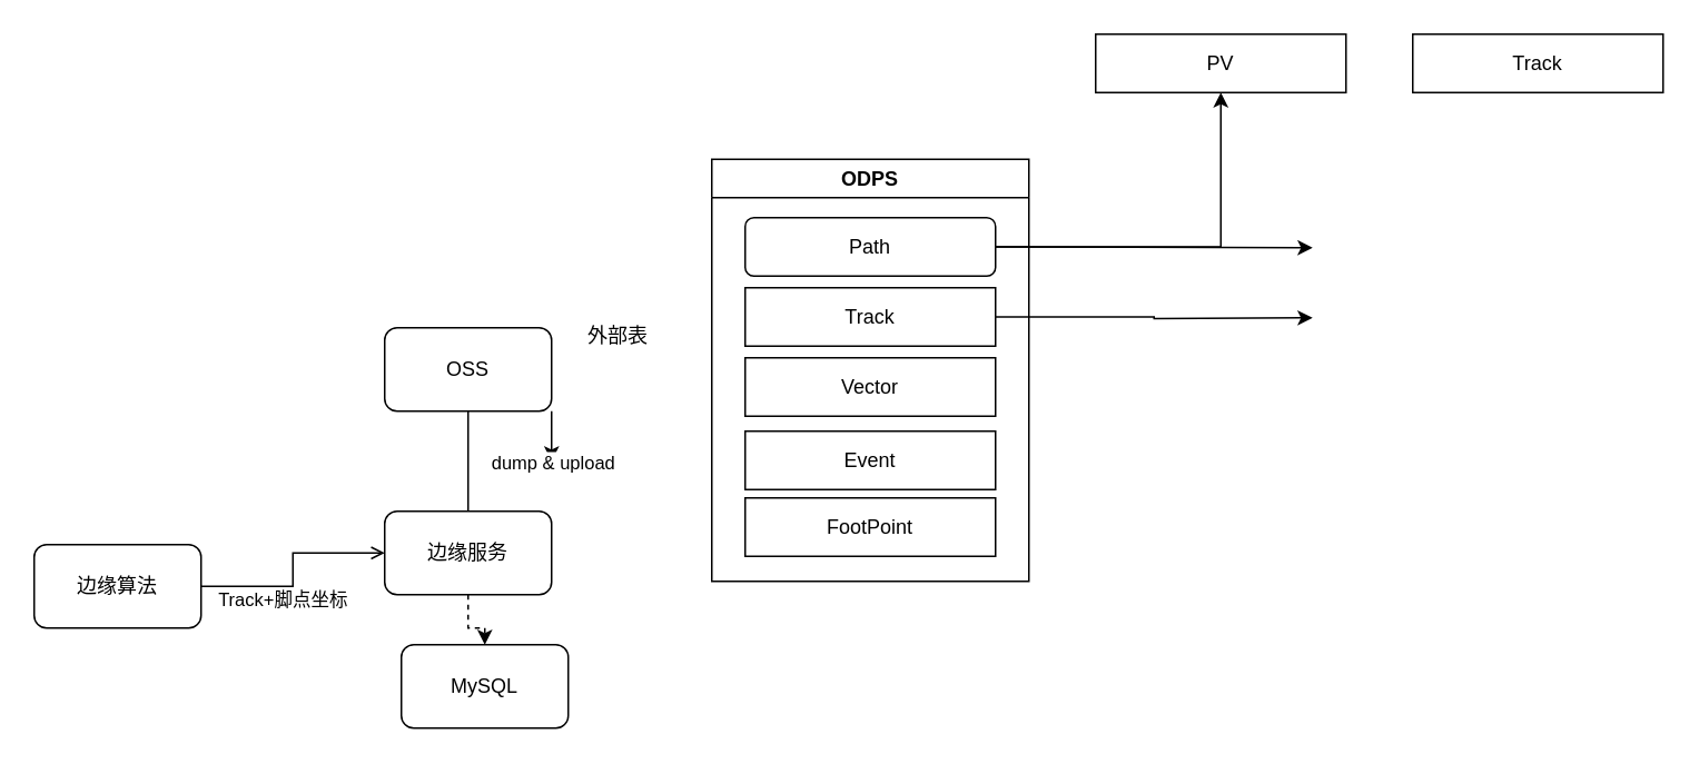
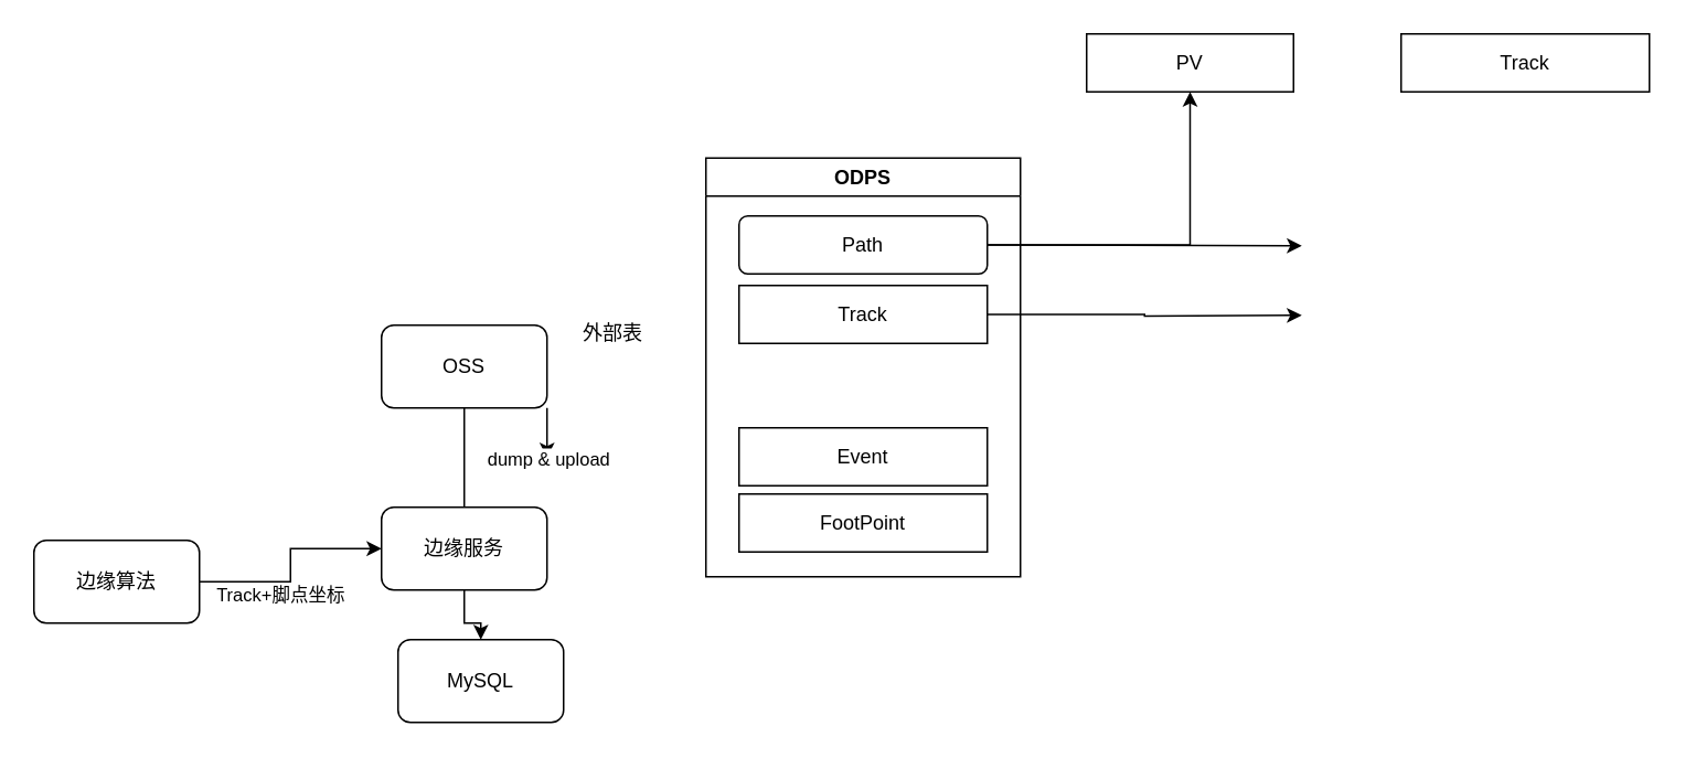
- <mxCell id="19" value="PV" style="whiteSpace=wrap;html=1;" vertex="1" parent="1"><mxGeometry x="656" y="20" width="150" height="35" as="geometry" /></mxCell>
+ <mxCell id="19" value="PV" style="whiteSpace=wrap;html=1;" vertex="1" parent="1"><mxGeometry x="656" y="20" width="125" height="35" as="geometry" /></mxCell>
- <mxCell id="18" value="Vector" style="whiteSpace=wrap;html=1;" vertex="1" parent="13"><mxGeometry x="20" y="119" width="150" height="35" as="geometry" /></mxCell>
- <mxCell id="2" value="" style="edgeStyle=orthogonalEdgeStyle;rounded=0;orthogonalLoop=1;jettySize=auto;html=1;endArrow=open;" edge="1" parent="1" source="4" target="7"><mxGeometry relative="1" as="geometry" /></mxCell>
+ <mxCell id="2" value="" style="edgeStyle=orthogonalEdgeStyle;rounded=0;orthogonalLoop=1;jettySize=auto;html=1;" edge="1" parent="1" source="4" target="7"><mxGeometry relative="1" as="geometry" /></mxCell>
- <mxCell id="6" value="" style="edgeStyle=orthogonalEdgeStyle;rounded=0;orthogonalLoop=1;jettySize=auto;html=1;dashed=1;" edge="1" parent="1" source="7" target="11"><mxGeometry relative="1" as="geometry" /></mxCell>
+ <mxCell id="6" value="" style="edgeStyle=orthogonalEdgeStyle;rounded=0;orthogonalLoop=1;jettySize=auto;html=1;" edge="1" parent="1" source="7" target="11"><mxGeometry relative="1" as="geometry" /></mxCell>
